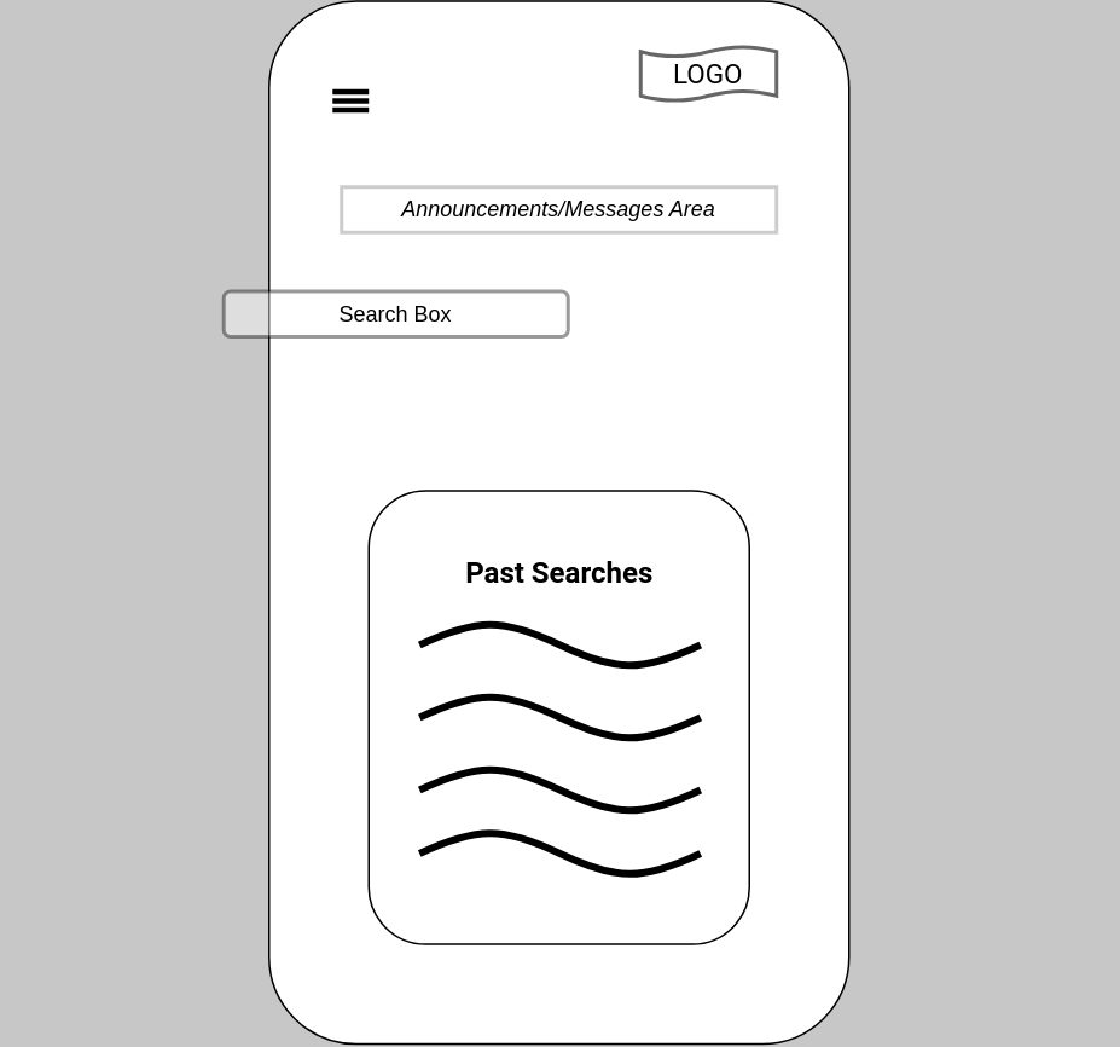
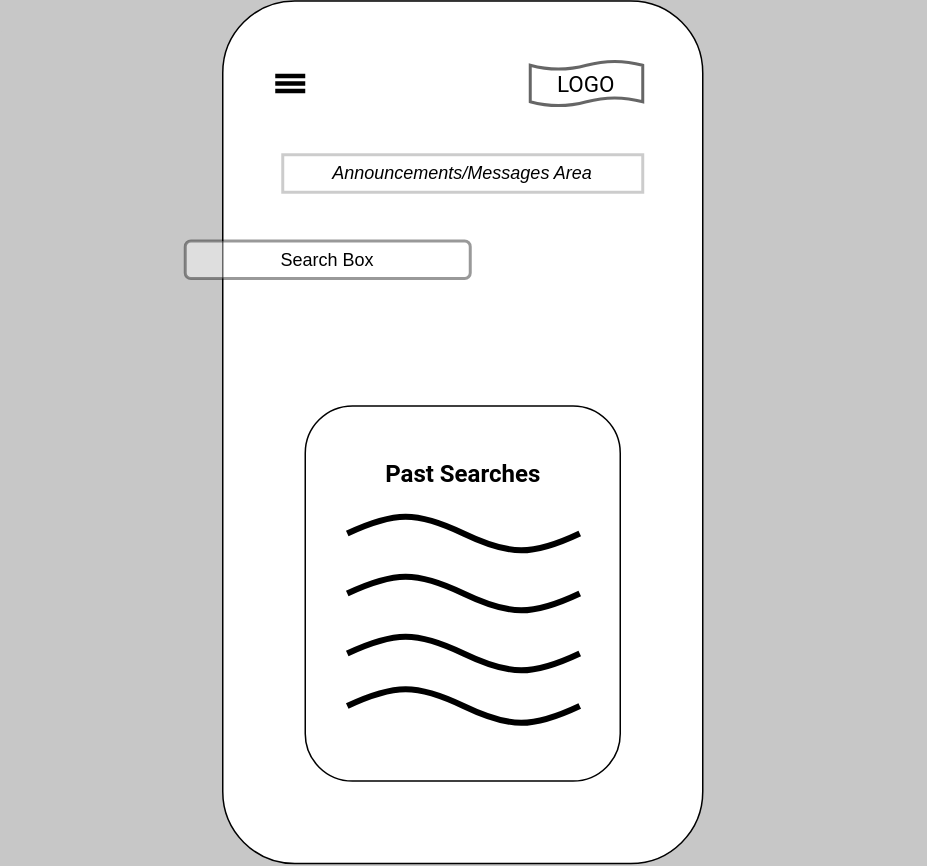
- <mxCell id="14" value="&lt;font style=&quot;font-size: 15px&quot;&gt;LOGO&lt;/font&gt;" style="shape=tape;whiteSpace=wrap;html=1;strokeWidth=2;size=0.19;fontFamily=Roboto;fontSource=https%3A%2F%2Ffonts.googleapis.com%2Fcss%3Ffamily%3DRoboto;fontSize=16;opacity=60;" vertex="1" parent="1"><mxGeometry x="353" y="5" width="75" height="30" as="geometry" /></mxCell>
+ <mxCell id="14" value="&lt;font style=&quot;font-size: 15px&quot;&gt;LOGO&lt;/font&gt;" style="shape=tape;whiteSpace=wrap;html=1;strokeWidth=2;size=0.19;fontFamily=Roboto;fontSource=https%3A%2F%2Ffonts.googleapis.com%2Fcss%3Ffamily%3DRoboto;fontSize=16;opacity=60;" vertex="1" parent="1"><mxGeometry x="353" y="20" width="75" height="30" as="geometry" /></mxCell>
